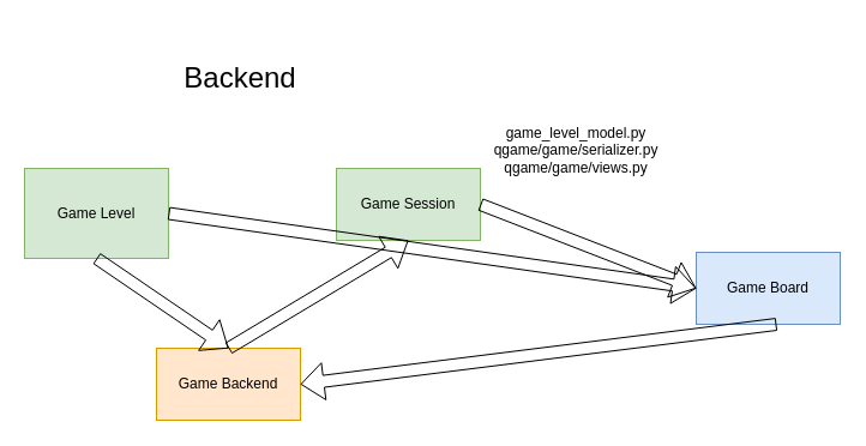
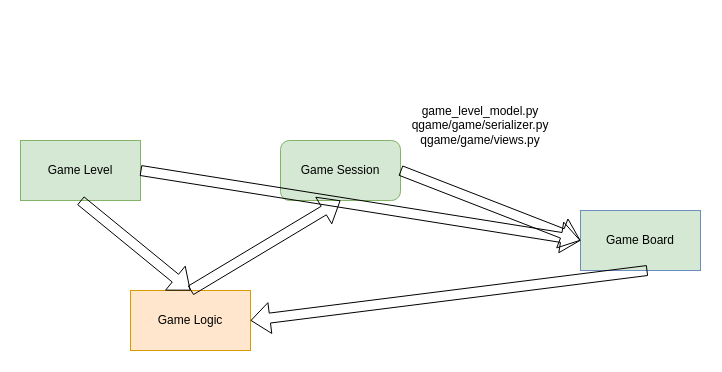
- <mxCell id="6" value="&lt;font style=&quot;font-size: 24px;&quot;&gt;Backend&lt;/font&gt;" style="text;html=1;align=center;verticalAlign=middle;whiteSpace=wrap;rounded=0;" parent="1" vertex="1"><mxGeometry x="110" y="20" width="180" height="90" as="geometry" /></mxCell>
- <mxCell id="2" value="Game Session" style="rounded=0;whiteSpace=wrap;html=1;fillColor=#d5e8d4;strokeColor=#82b366;" parent="1" vertex="1"><mxGeometry x="280" y="140" width="120" height="60" as="geometry" /></mxCell>
+ <mxCell id="2" value="Game Session" style="whiteSpace=wrap;html=1;fillColor=#d5e8d4;strokeColor=#82b366;rounded=1;" parent="1" vertex="1"><mxGeometry x="280" y="140" width="120" height="60" as="geometry" /></mxCell>
- <mxCell id="3" value="Game Level" style="rounded=0;whiteSpace=wrap;html=1;fillColor=#d5e8d4;strokeColor=#82b366;" parent="1" vertex="1"><mxGeometry x="20" y="140" width="120" height="75" as="geometry" /></mxCell>
+ <mxCell id="3" value="Game Level" style="rounded=0;whiteSpace=wrap;html=1;fillColor=#d5e8d4;strokeColor=#82b366;" parent="1" vertex="1"><mxGeometry x="20" y="140" width="120" height="60" as="geometry" /></mxCell>
- <mxCell id="5" value="Game Board" style="rounded=0;whiteSpace=wrap;html=1;fillColor=#dae8fc;strokeColor=#6c8ebf;" parent="1" vertex="1"><mxGeometry x="580" y="210" width="120" height="60" as="geometry" /></mxCell>
+ <mxCell id="5" value="Game Board" style="rounded=0;whiteSpace=wrap;html=1;fillColor=#d5e8d4;strokeColor=#6c8ebf;" parent="1" vertex="1"><mxGeometry x="580" y="210" width="120" height="60" as="geometry" /></mxCell>
- <mxCell id="4" value="Game Backend" style="rounded=0;whiteSpace=wrap;html=1;fillColor=#ffe6cc;strokeColor=#d79b00;" parent="1" vertex="1"><mxGeometry x="130" y="290" width="120" height="60" as="geometry" /></mxCell>
+ <mxCell id="4" value="Game Logic" style="rounded=0;whiteSpace=wrap;html=1;fillColor=#ffe6cc;strokeColor=#d79b00;" parent="1" vertex="1"><mxGeometry x="130" y="290" width="120" height="60" as="geometry" /></mxCell>
